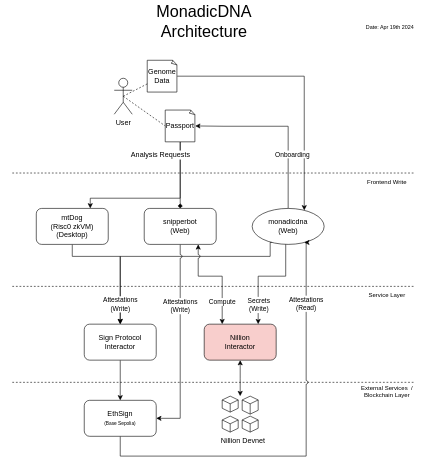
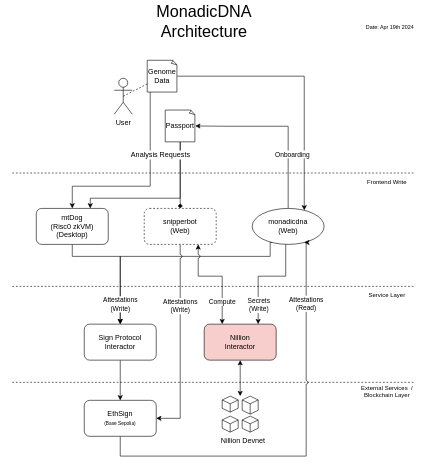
- <mxCell id="42" value="" style="endArrow=none;dashed=1;html=1;rounded=0;labelBackgroundColor=default;fontSize=8;jumpStyle=arc;exitX=0.5;exitY=0.5;exitDx=0;exitDy=0;exitPerimeter=0;entryX=0;entryY=0.5;entryDx=0;entryDy=0;entryPerimeter=0;" parent="1" source="23" target="29" edge="1"><mxGeometry width="50" height="50" relative="1" as="geometry"><mxPoint x="470" y="520" as="sourcePoint" /><mxPoint x="270" y="200" as="targetPoint" /></mxGeometry></mxCell>
+ <mxCell id="25" style="edgeStyle=orthogonalEdgeStyle;rounded=0;jumpStyle=arc;orthogonalLoop=1;jettySize=auto;html=1;labelBackgroundColor=default;fontSize=10;startArrow=none;startFill=0;entryX=0.5;entryY=0;entryDx=0;entryDy=0;" parent="1" source="26" target="15" edge="1"><mxGeometry relative="1" as="geometry"><mxPoint x="100" y="300" as="targetPoint" /><Array as="points"><mxPoint x="250" y="127" /><mxPoint x="250" y="310" /><mxPoint x="120" y="310" /></Array></mxGeometry></mxCell>
- <mxCell id="13" value="snipperbot&lt;br&gt;(Web)" style="rounded=1;whiteSpace=wrap;html=1;" parent="1" vertex="1"><mxGeometry x="240" y="347" width="120" height="60" as="geometry" /></mxCell>
+ <mxCell id="13" value="snipperbot&lt;br&gt;(Web)" style="rounded=1;whiteSpace=wrap;html=1;dashed=1;" parent="1" vertex="1"><mxGeometry x="240" y="347" width="120" height="60" as="geometry" /></mxCell>
